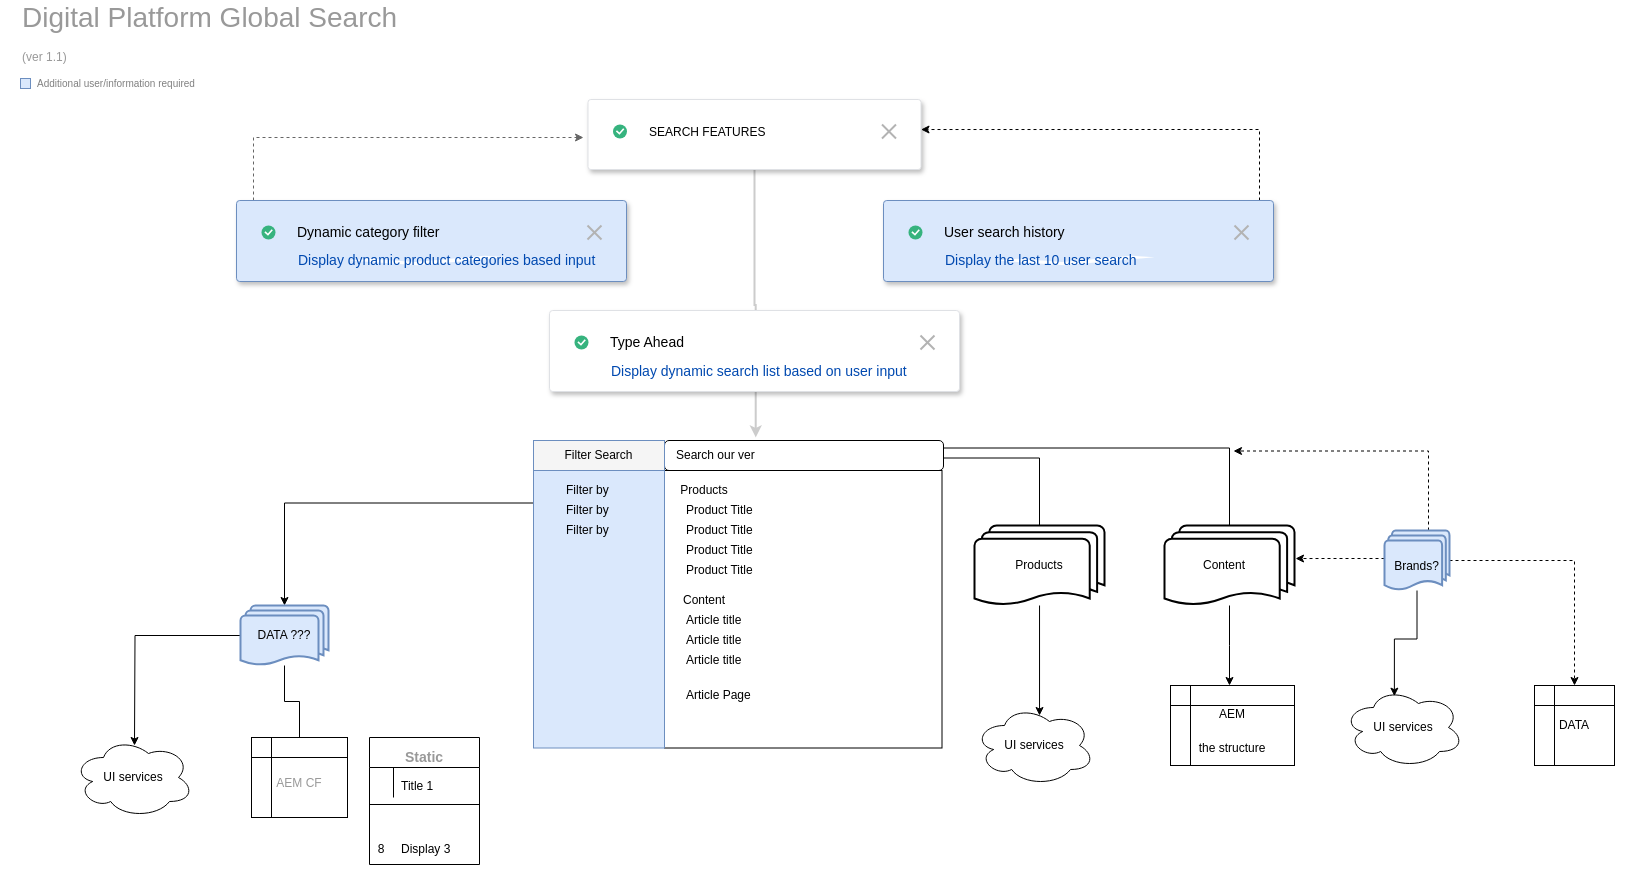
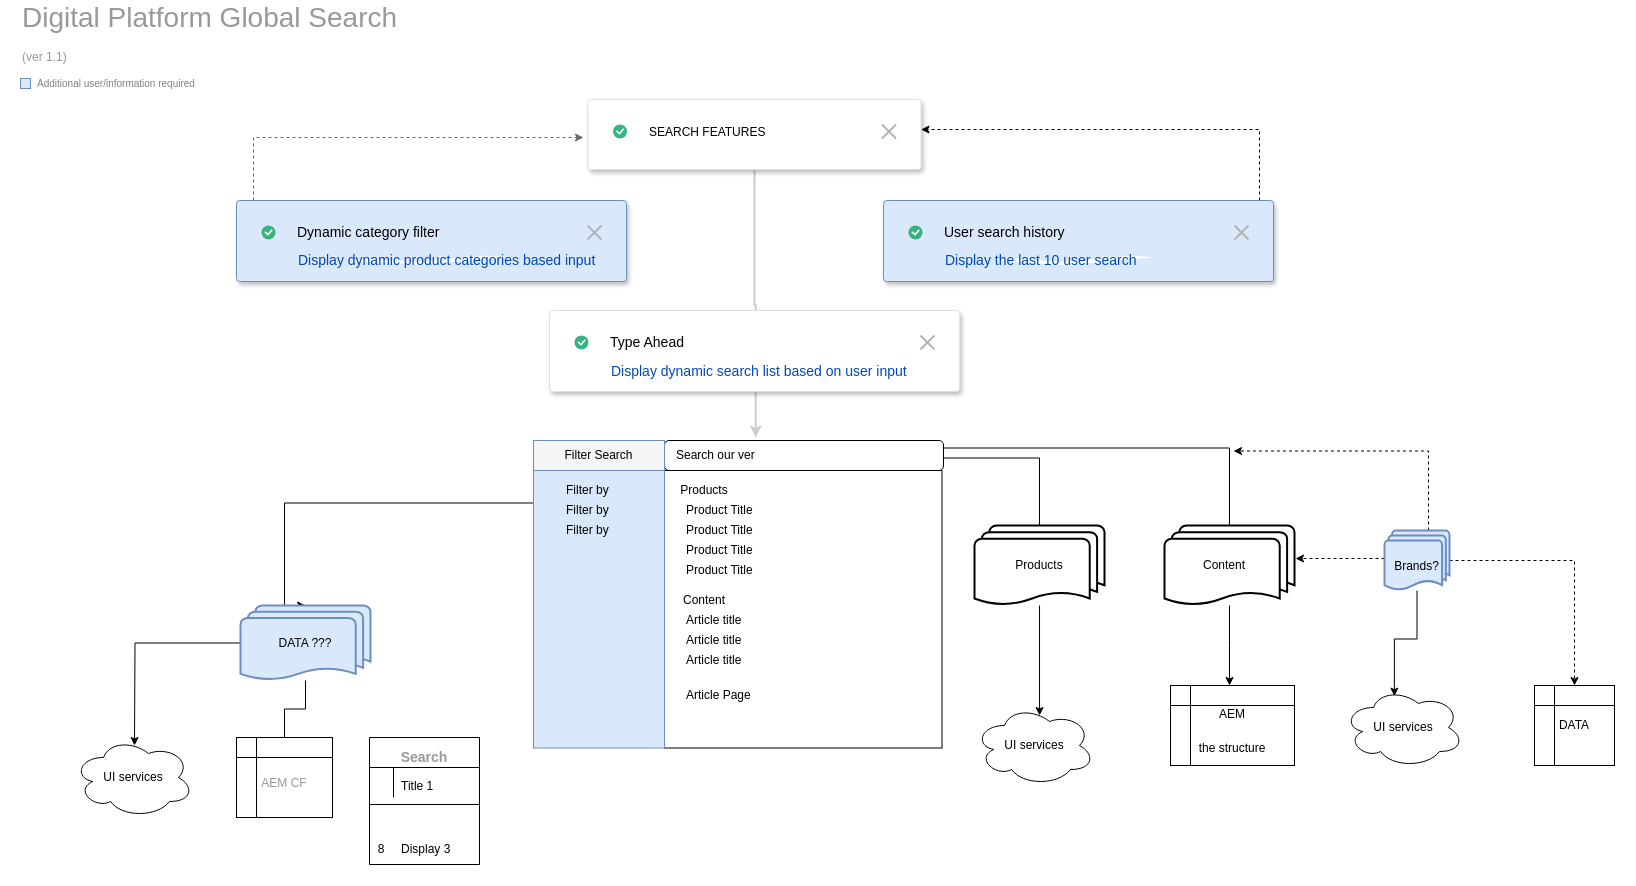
- <mxCell id="38" value="DATA ???" style="strokeWidth=2;html=1;shape=mxgraph.flowchart.multi-document;whiteSpace=wrap;fillColor=#dae8fc;strokeColor=#6c8ebf;" parent="1" vertex="1"><mxGeometry x="240" y="605" width="88" height="60" as="geometry" /></mxCell>
+ <mxCell id="38" value="DATA ???" style="strokeWidth=2;html=1;shape=mxgraph.flowchart.multi-document;whiteSpace=wrap;fillColor=#dae8fc;strokeColor=#6c8ebf;" parent="1" vertex="1"><mxGeometry x="240" y="605" width="130" height="75" as="geometry" /></mxCell>
- <mxCell id="69" value="&lt;font style=&quot;font-size: 14px&quot;&gt;Static&lt;/font&gt;" style="shape=table;html=1;whiteSpace=wrap;startSize=30;container=1;collapsible=0;childLayout=tableLayout;fixedRows=1;rowLines=0;fontStyle=1;align=center;fontSize=28;fontColor=#999999;" vertex="1" parent="1"><mxGeometry x="369" y="737" width="110" height="127" as="geometry" /></mxCell>
+ <mxCell id="69" value="&lt;font style=&quot;font-size: 14px&quot;&gt;Search&lt;/font&gt;" style="shape=table;html=1;whiteSpace=wrap;startSize=30;container=1;collapsible=0;childLayout=tableLayout;fixedRows=1;rowLines=0;fontStyle=1;align=center;fontSize=28;fontColor=#999999;" vertex="1" parent="1"><mxGeometry x="369" y="737" width="110" height="127" as="geometry" /></mxCell>
- <mxCell id="40" value="&lt;font style=&quot;font-size: 12px&quot;&gt;AEM CF&lt;/font&gt;" style="shape=internalStorage;whiteSpace=wrap;html=1;backgroundOutline=1;fontSize=28;fontColor=#999999;align=center;" vertex="1" parent="1"><mxGeometry x="251" y="737" width="96" height="80" as="geometry" /></mxCell>
+ <mxCell id="40" value="&lt;font style=&quot;font-size: 12px&quot;&gt;AEM CF&lt;/font&gt;" style="shape=internalStorage;whiteSpace=wrap;html=1;backgroundOutline=1;fontSize=28;fontColor=#999999;align=center;" vertex="1" parent="1"><mxGeometry x="236" y="737" width="96" height="80" as="geometry" /></mxCell>
